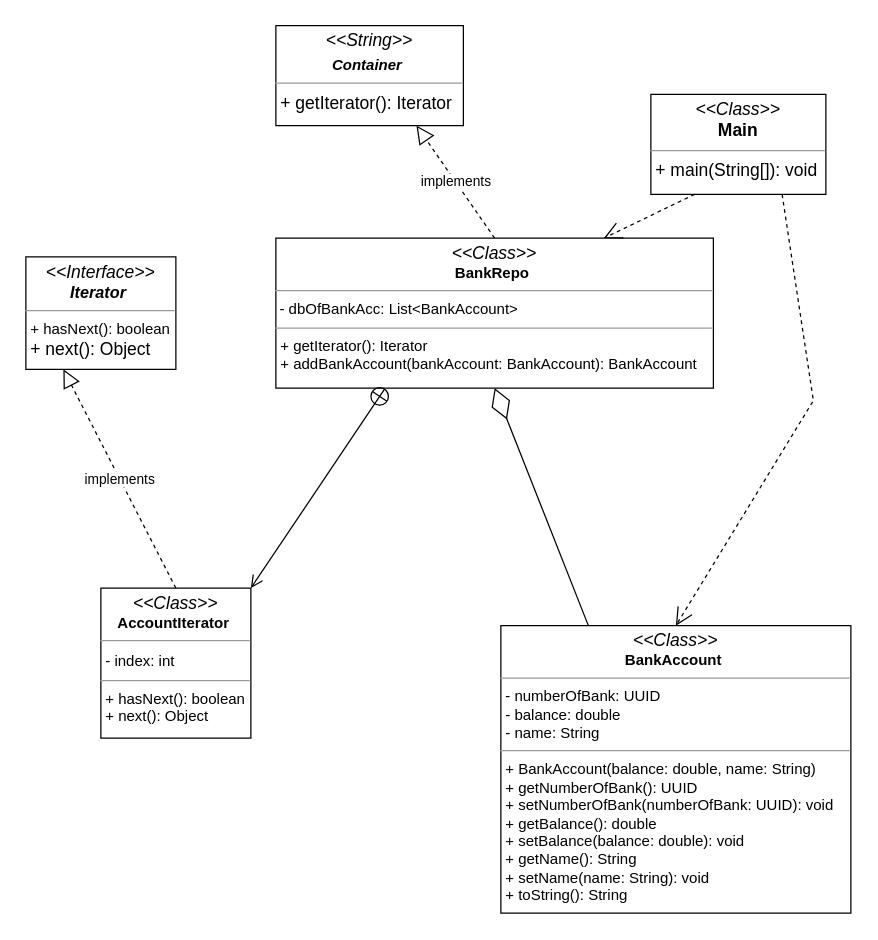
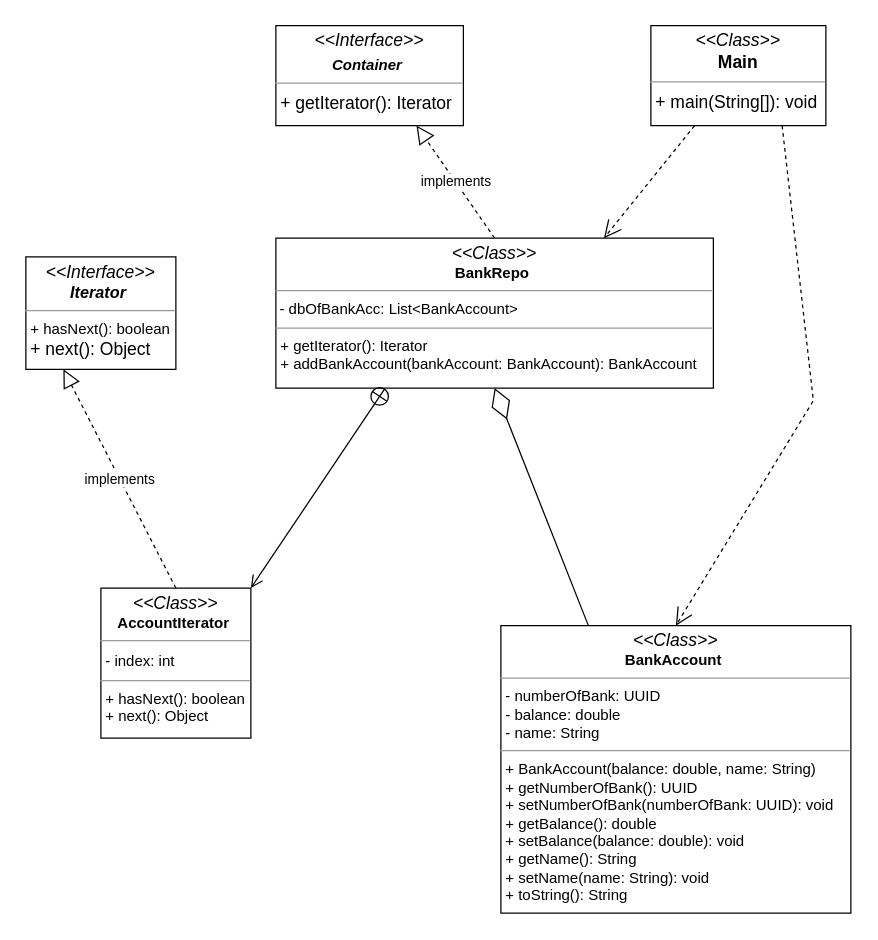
- <mxCell id="3" value="&lt;p style=&quot;margin: 4px 0px 0px; text-align: center; font-size: 14px;&quot;&gt;&lt;font style=&quot;font-size: 14px;&quot;&gt;&lt;i style=&quot;&quot;&gt;&amp;lt;&amp;lt;String&amp;gt;&amp;gt;&lt;/i&gt;&lt;/font&gt;&lt;/p&gt;&lt;p style=&quot;margin: 4px 0px 0px; text-align: center;&quot;&gt;&lt;b&gt;&lt;i&gt;Container&amp;nbsp;&lt;/i&gt;&lt;/b&gt;&lt;br&gt;&lt;/p&gt;&lt;hr style=&quot;font-size: 14px;&quot; size=&quot;1&quot;&gt;&lt;p style=&quot;margin: 0px 0px 0px 4px; font-size: 14px;&quot;&gt;&lt;font style=&quot;font-size: 14px;&quot;&gt;+ getIterator(): Iterator&lt;/font&gt;&lt;br&gt;&lt;/p&gt;" style="verticalAlign=top;align=left;overflow=fill;fontSize=12;fontFamily=Helvetica;html=1;rounded=0;shadow=0;comic=0;labelBackgroundColor=none;strokeWidth=1" parent="1" vertex="1"><mxGeometry x="220" y="20" width="150" height="80" as="geometry" /></mxCell>
+ <mxCell id="3" value="&lt;p style=&quot;margin: 4px 0px 0px; text-align: center; font-size: 14px;&quot;&gt;&lt;font style=&quot;font-size: 14px;&quot;&gt;&lt;i style=&quot;&quot;&gt;&amp;lt;&amp;lt;Interface&amp;gt;&amp;gt;&lt;/i&gt;&lt;/font&gt;&lt;/p&gt;&lt;p style=&quot;margin: 4px 0px 0px; text-align: center;&quot;&gt;&lt;b&gt;&lt;i&gt;Container&amp;nbsp;&lt;/i&gt;&lt;/b&gt;&lt;br&gt;&lt;/p&gt;&lt;hr style=&quot;font-size: 14px;&quot; size=&quot;1&quot;&gt;&lt;p style=&quot;margin: 0px 0px 0px 4px; font-size: 14px;&quot;&gt;&lt;font style=&quot;font-size: 14px;&quot;&gt;+ getIterator(): Iterator&lt;/font&gt;&lt;br&gt;&lt;/p&gt;" style="verticalAlign=top;align=left;overflow=fill;fontSize=12;fontFamily=Helvetica;html=1;rounded=0;shadow=0;comic=0;labelBackgroundColor=none;strokeWidth=1" parent="1" vertex="1"><mxGeometry x="220" y="20" width="150" height="80" as="geometry" /></mxCell>
- <mxCell id="2" value="&lt;p style=&quot;margin: 4px 0px 0px; text-align: center; font-size: 14px;&quot;&gt;&lt;font style=&quot;font-size: 14px;&quot;&gt;&lt;i style=&quot;&quot;&gt;&amp;lt;&amp;lt;Class&amp;gt;&amp;gt;&lt;/i&gt;&lt;br&gt;&lt;b style=&quot;&quot;&gt;Main&lt;/b&gt;&lt;br&gt;&lt;/font&gt;&lt;/p&gt;&lt;hr style=&quot;font-size: 14px;&quot; size=&quot;1&quot;&gt;&lt;p style=&quot;margin: 0px 0px 0px 4px; font-size: 14px;&quot;&gt;&lt;font style=&quot;font-size: 14px;&quot;&gt;+ main(String[]): void&lt;/font&gt;&lt;br&gt;&lt;/p&gt;" style="verticalAlign=top;align=left;overflow=fill;fontSize=12;fontFamily=Helvetica;html=1;rounded=0;shadow=0;comic=0;labelBackgroundColor=none;strokeWidth=1" parent="1" vertex="1"><mxGeometry x="520" y="75" width="140" height="80" as="geometry" /></mxCell>
+ <mxCell id="2" value="&lt;p style=&quot;margin: 4px 0px 0px; text-align: center; font-size: 14px;&quot;&gt;&lt;font style=&quot;font-size: 14px;&quot;&gt;&lt;i style=&quot;&quot;&gt;&amp;lt;&amp;lt;Class&amp;gt;&amp;gt;&lt;/i&gt;&lt;br&gt;&lt;b style=&quot;&quot;&gt;Main&lt;/b&gt;&lt;br&gt;&lt;/font&gt;&lt;/p&gt;&lt;hr style=&quot;font-size: 14px;&quot; size=&quot;1&quot;&gt;&lt;p style=&quot;margin: 0px 0px 0px 4px; font-size: 14px;&quot;&gt;&lt;font style=&quot;font-size: 14px;&quot;&gt;+ main(String[]): void&lt;/font&gt;&lt;br&gt;&lt;/p&gt;" style="verticalAlign=top;align=left;overflow=fill;fontSize=12;fontFamily=Helvetica;html=1;rounded=0;shadow=0;comic=0;labelBackgroundColor=none;strokeWidth=1" parent="1" vertex="1"><mxGeometry x="520" y="20" width="140" height="80" as="geometry" /></mxCell>
